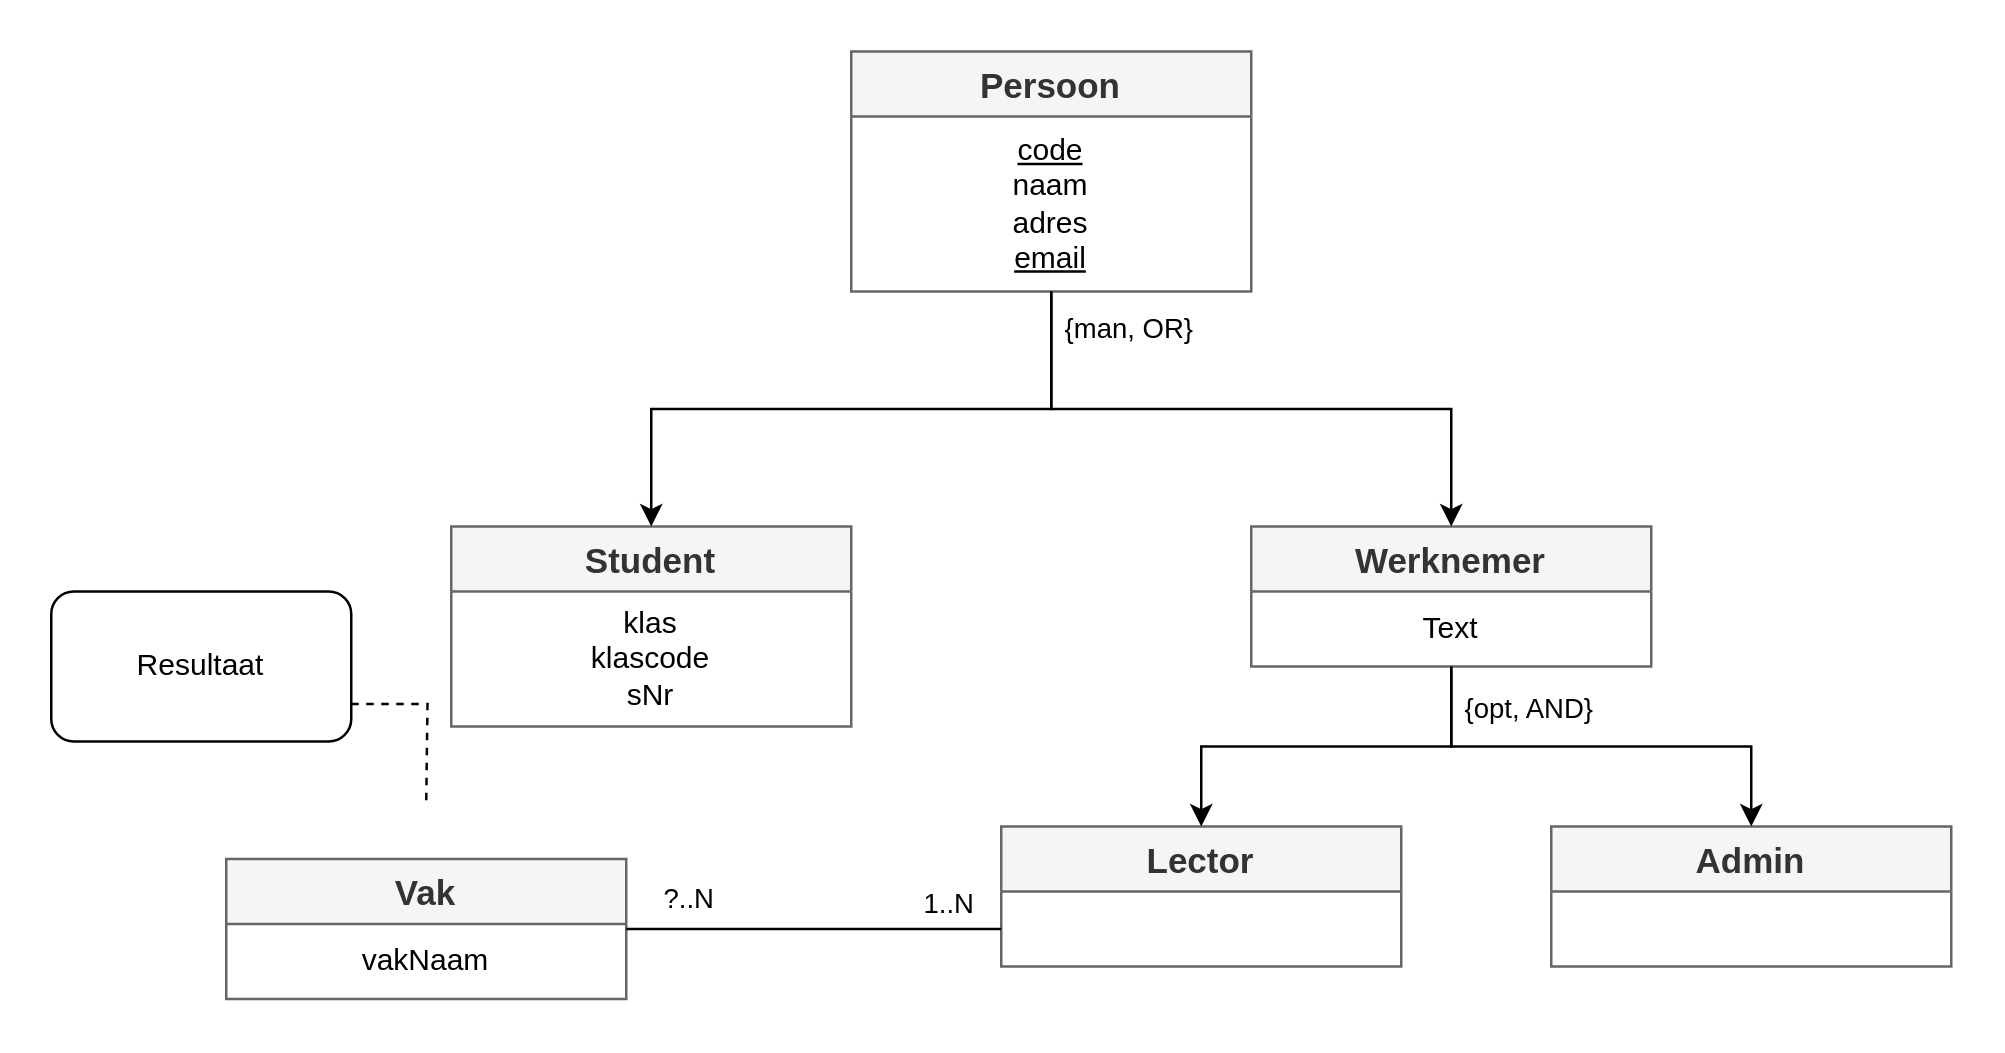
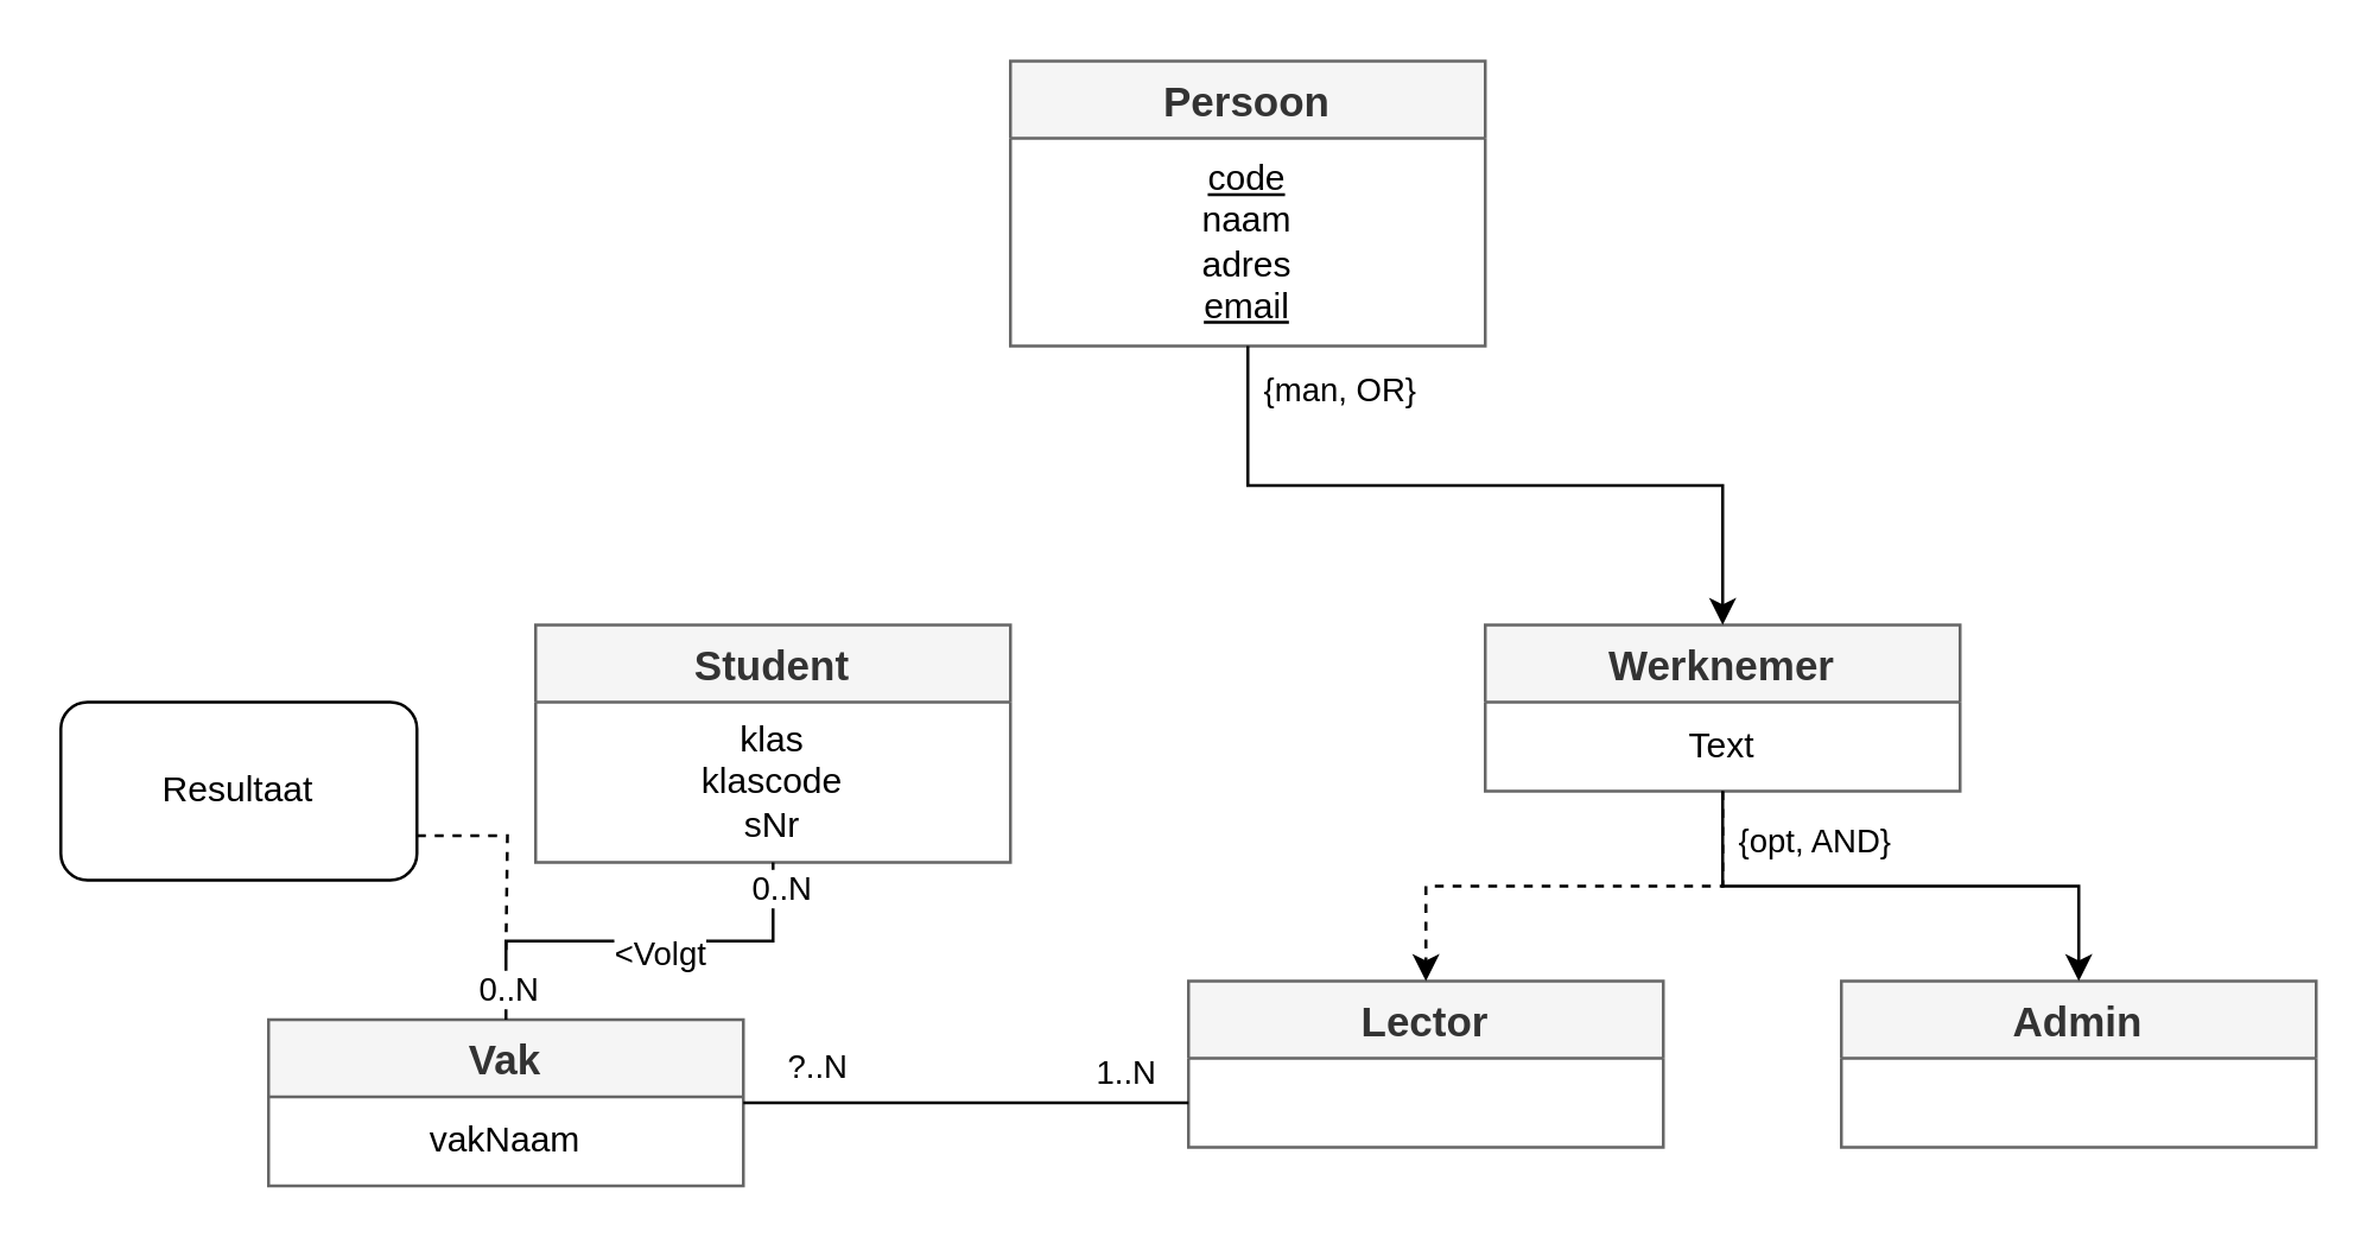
- <mxCell id="8" style="edgeStyle=orthogonalEdgeStyle;rounded=0;orthogonalLoop=1;jettySize=auto;html=1;exitX=0.5;exitY=1;exitDx=0;exitDy=0;" edge="1" parent="1" source="3" target="4"><mxGeometry relative="1" as="geometry" /></mxCell>
- <mxCell id="15" style="edgeStyle=orthogonalEdgeStyle;rounded=0;orthogonalLoop=1;jettySize=auto;html=1;exitX=0.5;exitY=1;exitDx=0;exitDy=0;entryX=0.5;entryY=0;entryDx=0;entryDy=0;" edge="1" parent="1" source="7" target="11"><mxGeometry relative="1" as="geometry" /></mxCell>
+ <mxCell id="15" style="edgeStyle=orthogonalEdgeStyle;rounded=0;orthogonalLoop=1;jettySize=auto;html=1;exitX=0.5;exitY=1;exitDx=0;exitDy=0;entryX=0.5;entryY=0;entryDx=0;entryDy=0;dashed=1;" edge="1" parent="1" source="7" target="11"><mxGeometry relative="1" as="geometry" /></mxCell>
+ <mxCell id="23" style="edgeStyle=orthogonalEdgeStyle;rounded=0;orthogonalLoop=1;jettySize=auto;html=1;exitX=0.5;exitY=1;exitDx=0;exitDy=0;entryX=0.5;entryY=0;entryDx=0;entryDy=0;endArrow=none;endFill=0;" edge="1" parent="1" source="5" target="18"><mxGeometry relative="1" as="geometry" /></mxCell>
+ <mxCell id="24" value="&amp;lt;Volgt" style="edgeLabel;html=1;align=center;verticalAlign=middle;resizable=0;points=[];" vertex="1" connectable="0" parent="23"><mxGeometry x="-0.091" y="1" relative="1" as="geometry"><mxPoint y="3" as="offset" /></mxGeometry></mxCell>
+ <mxCell id="25" value="0..N" style="edgeLabel;html=1;align=center;verticalAlign=middle;resizable=0;points=[];" vertex="1" connectable="0" parent="23"><mxGeometry x="-0.887" y="2" relative="1" as="geometry"><mxPoint as="offset" /></mxGeometry></mxCell>
+ <mxCell id="26" value="0..N" style="edgeLabel;html=1;align=center;verticalAlign=middle;resizable=0;points=[];" vertex="1" connectable="0" parent="23"><mxGeometry x="0.855" relative="1" as="geometry"><mxPoint y="-1" as="offset" /></mxGeometry></mxCell>
